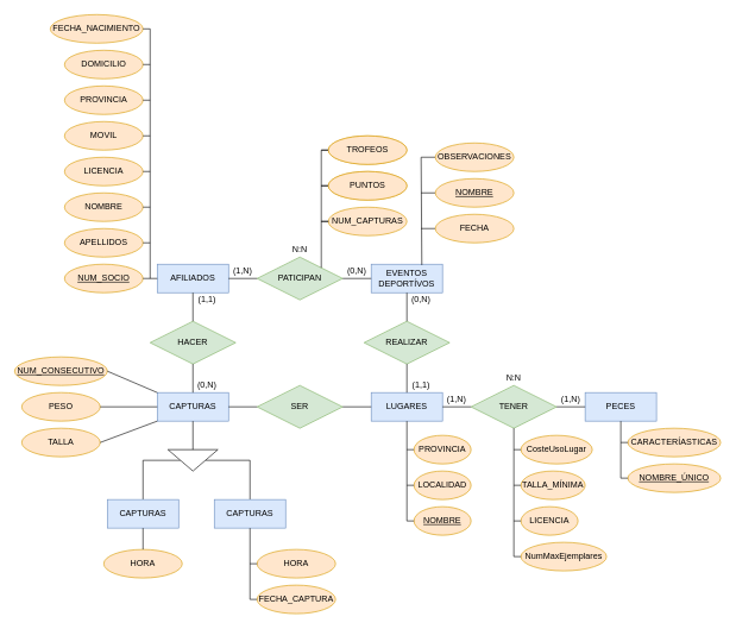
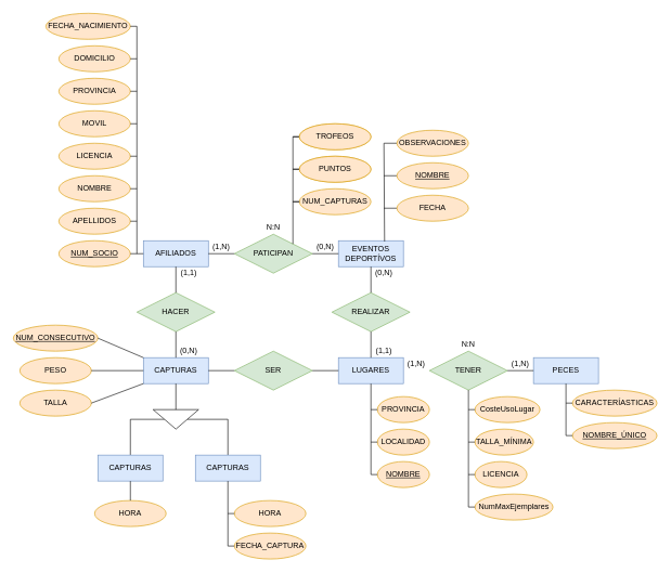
- <mxCell id="28" value="" style="endArrow=none;html=1;entryX=1;entryY=0.5;entryDx=0;entryDy=0;exitX=0;exitY=0.5;exitDx=0;exitDy=0;" edge="1" parent="1" source="26" target="14"><mxGeometry width="50" height="50" relative="1" as="geometry"><mxPoint x="490" y="750" as="sourcePoint" /><mxPoint x="540" y="700" as="targetPoint" /></mxGeometry></mxCell>
